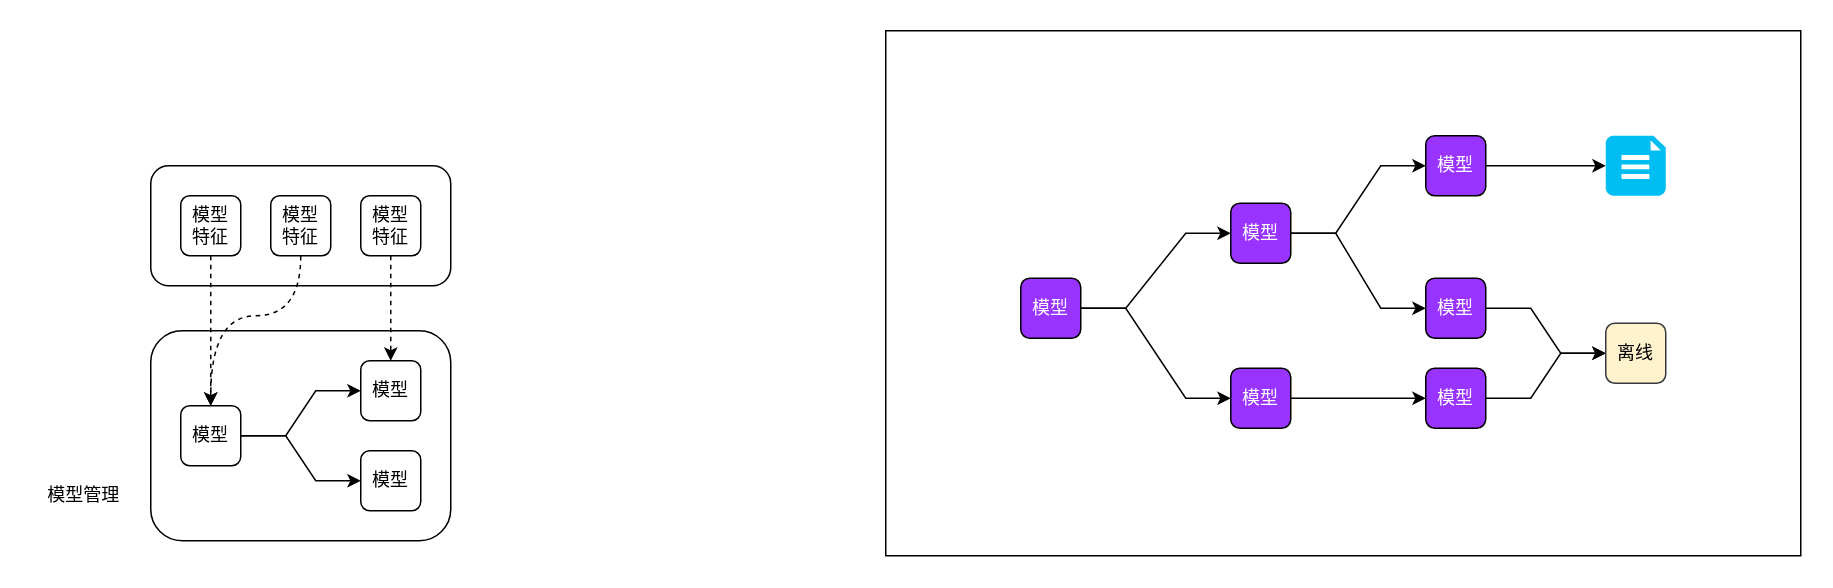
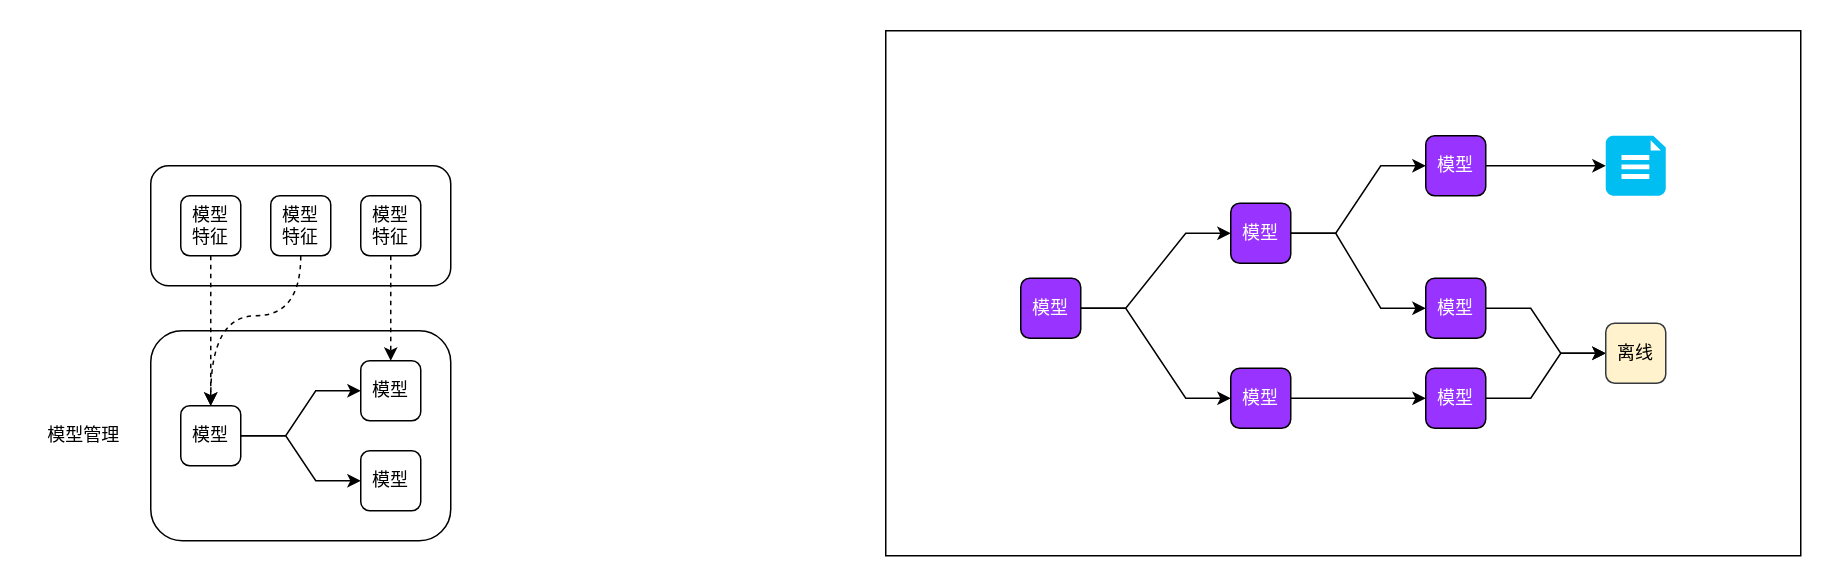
- <mxCell id="8" value="模型管理" style="text;html=1;align=center;verticalAlign=middle;resizable=0;points=[];autosize=1;strokeColor=none;fillColor=none;" vertex="1" parent="1"><mxGeometry x="20" y="315" width="70" height="30" as="geometry" /></mxCell>
+ <mxCell id="8" value="模型管理" style="text;html=1;align=center;verticalAlign=middle;resizable=0;points=[];autosize=1;strokeColor=none;fillColor=none;" vertex="1" parent="1"><mxGeometry x="20" y="275" width="70" height="30" as="geometry" /></mxCell>
